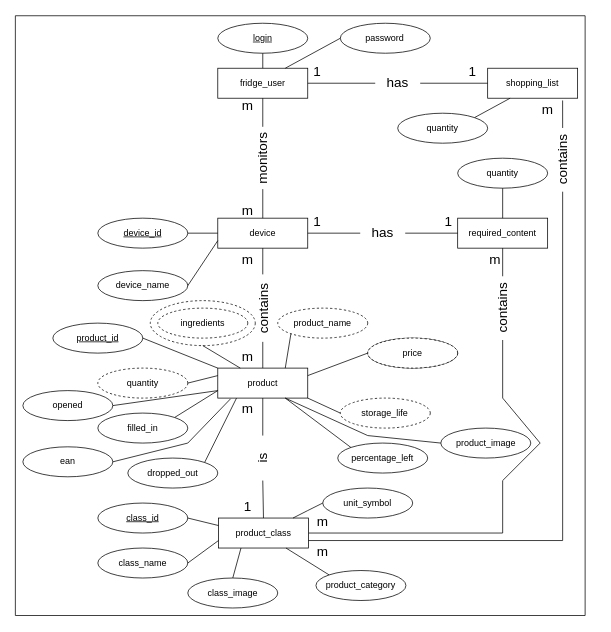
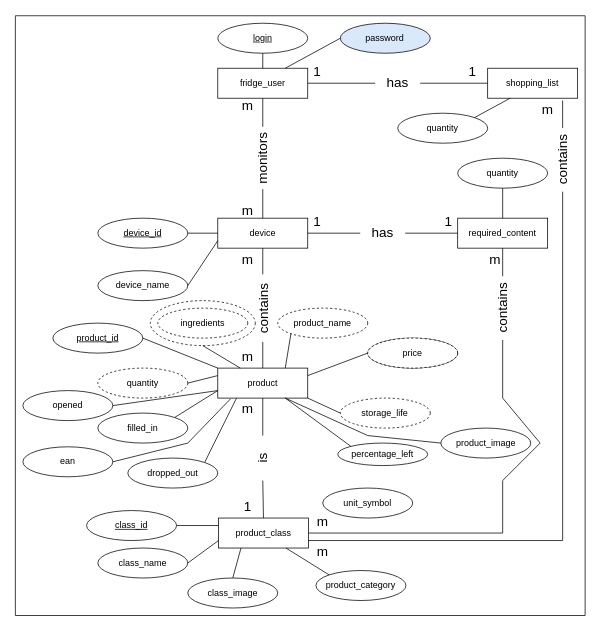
- <mxCell id="18" value="password" style="ellipse;whiteSpace=wrap;html=1;" parent="1" vertex="1"><mxGeometry x="453.45" y="30" width="120" height="40" as="geometry" /></mxCell>
+ <mxCell id="18" value="password" style="ellipse;whiteSpace=wrap;html=1;fillColor=#dae8fc;" parent="1" vertex="1"><mxGeometry x="453.45" y="30" width="120" height="40" as="geometry" /></mxCell>
- <mxCell id="54" value="percentage_left" style="ellipse;whiteSpace=wrap;html=1;" parent="1" vertex="1"><mxGeometry x="450" y="590" width="120" height="40" as="geometry" /></mxCell>
+ <mxCell id="54" value="percentage_left" style="ellipse;whiteSpace=wrap;html=1;" parent="1" vertex="1"><mxGeometry x="450" y="590" width="120" height="30" as="geometry" /></mxCell>
- <mxCell id="86" value="" style="endArrow=none;html=1;rounded=0;fontSize=18;entryX=0;entryY=0.5;entryDx=0;entryDy=0;" parent="1" source="56" target="4" edge="1"><mxGeometry width="50" height="50" relative="1" as="geometry"><mxPoint x="560" y="560" as="sourcePoint" /><mxPoint x="450" y="710" as="targetPoint" /><Array as="points"><mxPoint x="410" y="680" /></Array></mxGeometry></mxCell>
- <mxCell id="76" value="&lt;u&gt;class_id&lt;/u&gt;" style="ellipse;whiteSpace=wrap;html=1;" parent="1" vertex="1"><mxGeometry x="130" y="670" width="120" height="40" as="geometry" /></mxCell>
+ <mxCell id="76" value="&lt;u&gt;class_id&lt;/u&gt;" style="ellipse;whiteSpace=wrap;html=1;" parent="1" vertex="1"><mxGeometry x="115" y="680" width="120" height="40" as="geometry" /></mxCell>
